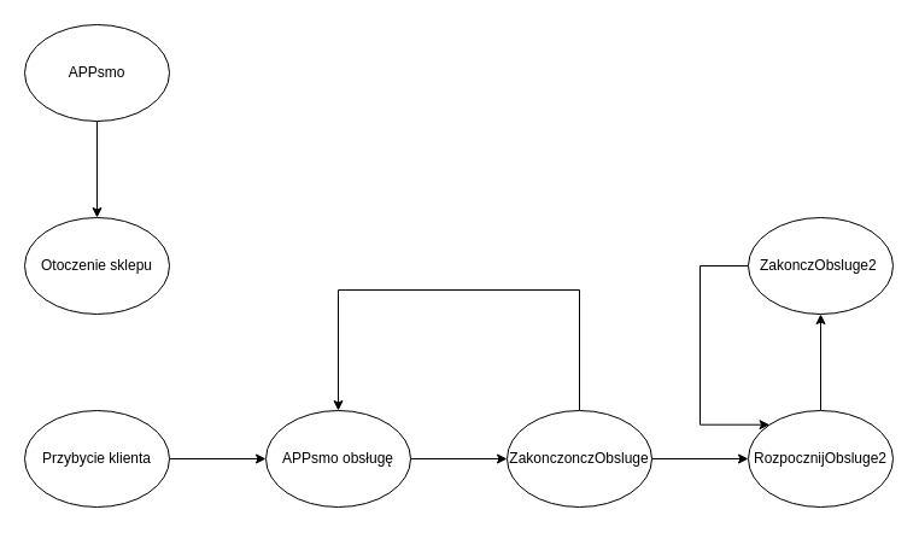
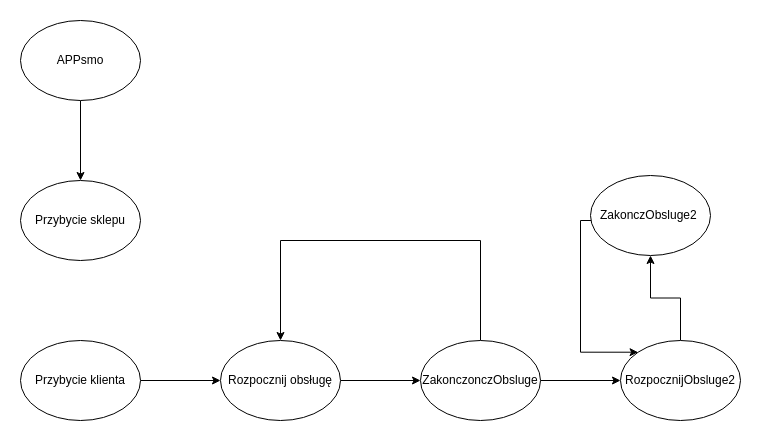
- <mxCell id="4" value="Otoczenie sklepu" style="ellipse;whiteSpace=wrap;html=1;" vertex="1" parent="1"><mxGeometry x="20" y="180" width="120" height="80" as="geometry" /></mxCell>
+ <mxCell id="4" value="Przybycie sklepu" style="ellipse;whiteSpace=wrap;html=1;" vertex="1" parent="1"><mxGeometry x="20" y="180" width="120" height="80" as="geometry" /></mxCell>
- <mxCell id="8" value="ZakonczObsluge2&amp;nbsp;" style="ellipse;whiteSpace=wrap;html=1;" vertex="1" parent="1"><mxGeometry x="620" y="180" width="120" height="80" as="geometry" /></mxCell>
+ <mxCell id="8" value="ZakonczObsluge2&amp;nbsp;" style="ellipse;whiteSpace=wrap;html=1;" vertex="1" parent="1"><mxGeometry x="590" y="175" width="120" height="80" as="geometry" /></mxCell>
- <mxCell id="10" value="APPsmo obsługę" style="ellipse;whiteSpace=wrap;html=1;" vertex="1" parent="1"><mxGeometry x="220" y="340" width="120" height="80" as="geometry" /></mxCell>
+ <mxCell id="10" value="Rozpocznij obsługę" style="ellipse;whiteSpace=wrap;html=1;" vertex="1" parent="1"><mxGeometry x="220" y="340" width="120" height="80" as="geometry" /></mxCell>
